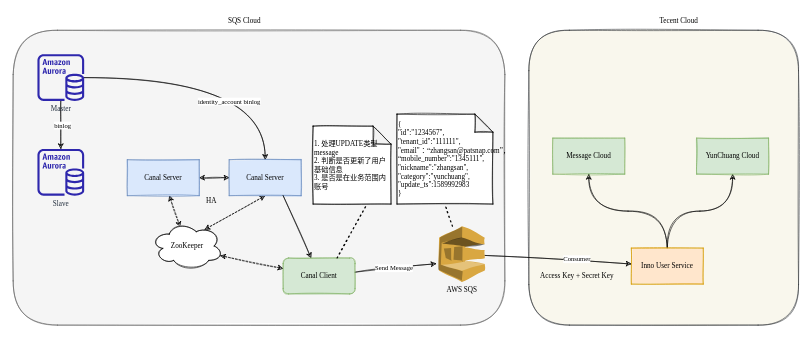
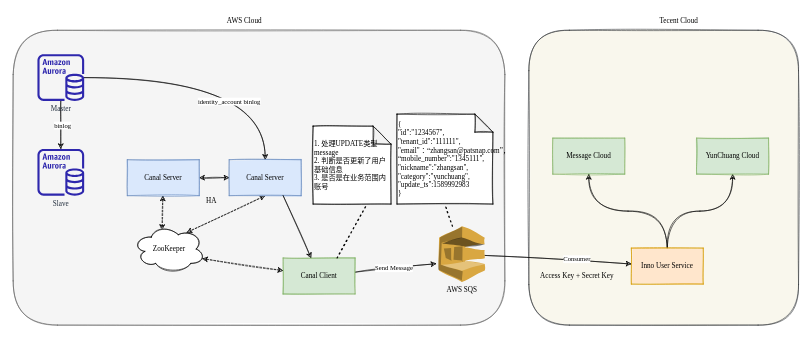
- <mxCell id="26" value="SQS Cloud" style="text;html=1;align=center;verticalAlign=middle;resizable=0;points=[];autosize=1;strokeColor=none;fillColor=none;fontFamily=Comic Sans MS;" vertex="1" parent="1"><mxGeometry x="361" y="20" width="90" height="30" as="geometry" /></mxCell>
+ <mxCell id="26" value="AWS Cloud" style="text;html=1;align=center;verticalAlign=middle;resizable=0;points=[];autosize=1;strokeColor=none;fillColor=none;fontFamily=Comic Sans MS;" vertex="1" parent="1"><mxGeometry x="361" y="20" width="90" height="30" as="geometry" /></mxCell>
- <mxCell id="15" value="ZooKeeper" style="ellipse;shape=cloud;whiteSpace=wrap;html=1;sketch=1;fillStyle=solid;fontFamily=Comic Sans MS;" vertex="1" parent="1"><mxGeometry x="251" y="370" width="120" height="80" as="geometry" /></mxCell>
+ <mxCell id="15" value="ZooKeeper" style="ellipse;shape=cloud;whiteSpace=wrap;html=1;sketch=1;fillStyle=solid;fontFamily=Comic Sans MS;" vertex="1" parent="1"><mxGeometry x="221" y="375" width="120" height="80" as="geometry" /></mxCell>
- <mxCell id="19" value="Canal Client" style="whiteSpace=wrap;html=1;fontFamily=Comic Sans MS;sketch=1;fillColor=#d5e8d4;strokeColor=#82b366;fillStyle=solid;rounded=1;" vertex="1" parent="1"><mxGeometry x="471" y="430" width="120" height="60" as="geometry" /></mxCell>
+ <mxCell id="19" value="Canal Client" style="whiteSpace=wrap;html=1;fontFamily=Comic Sans MS;sketch=1;fillColor=#d5e8d4;strokeColor=#82b366;fillStyle=solid;" vertex="1" parent="1"><mxGeometry x="471" y="430" width="120" height="60" as="geometry" /></mxCell>
